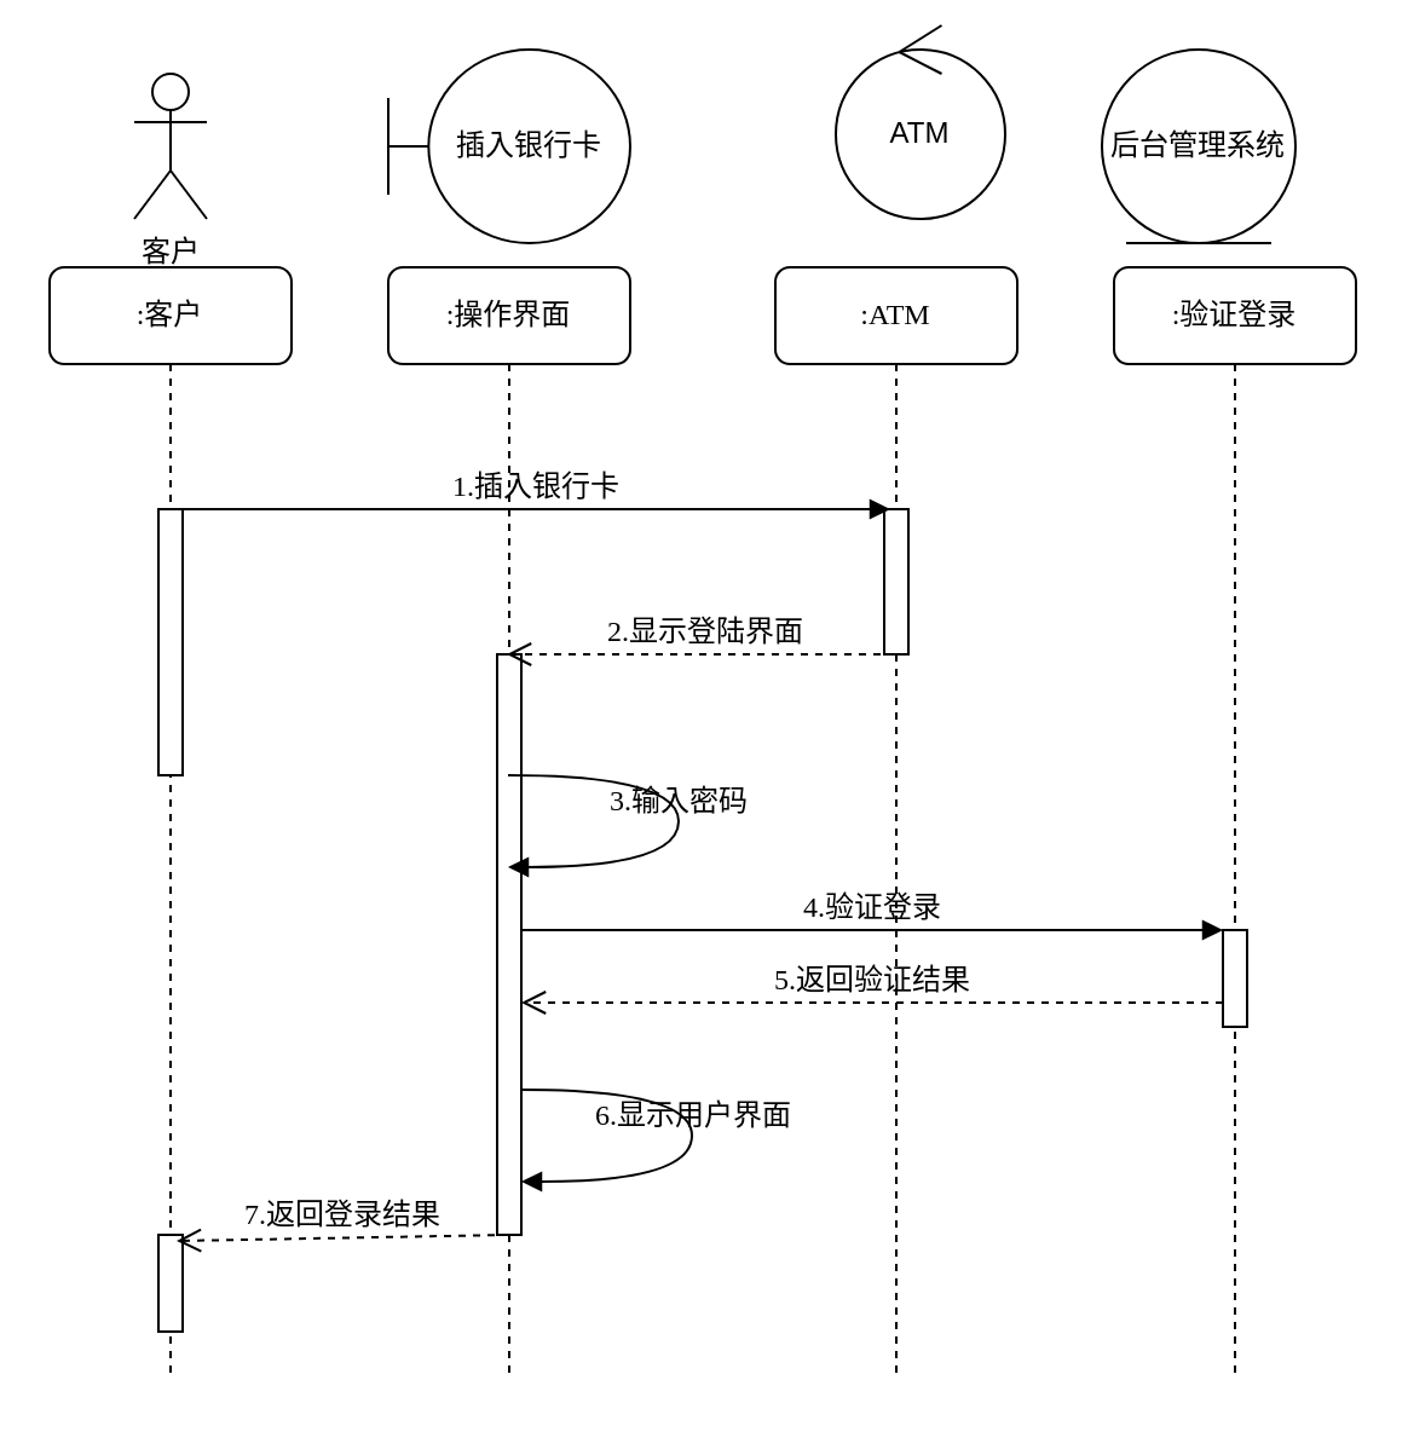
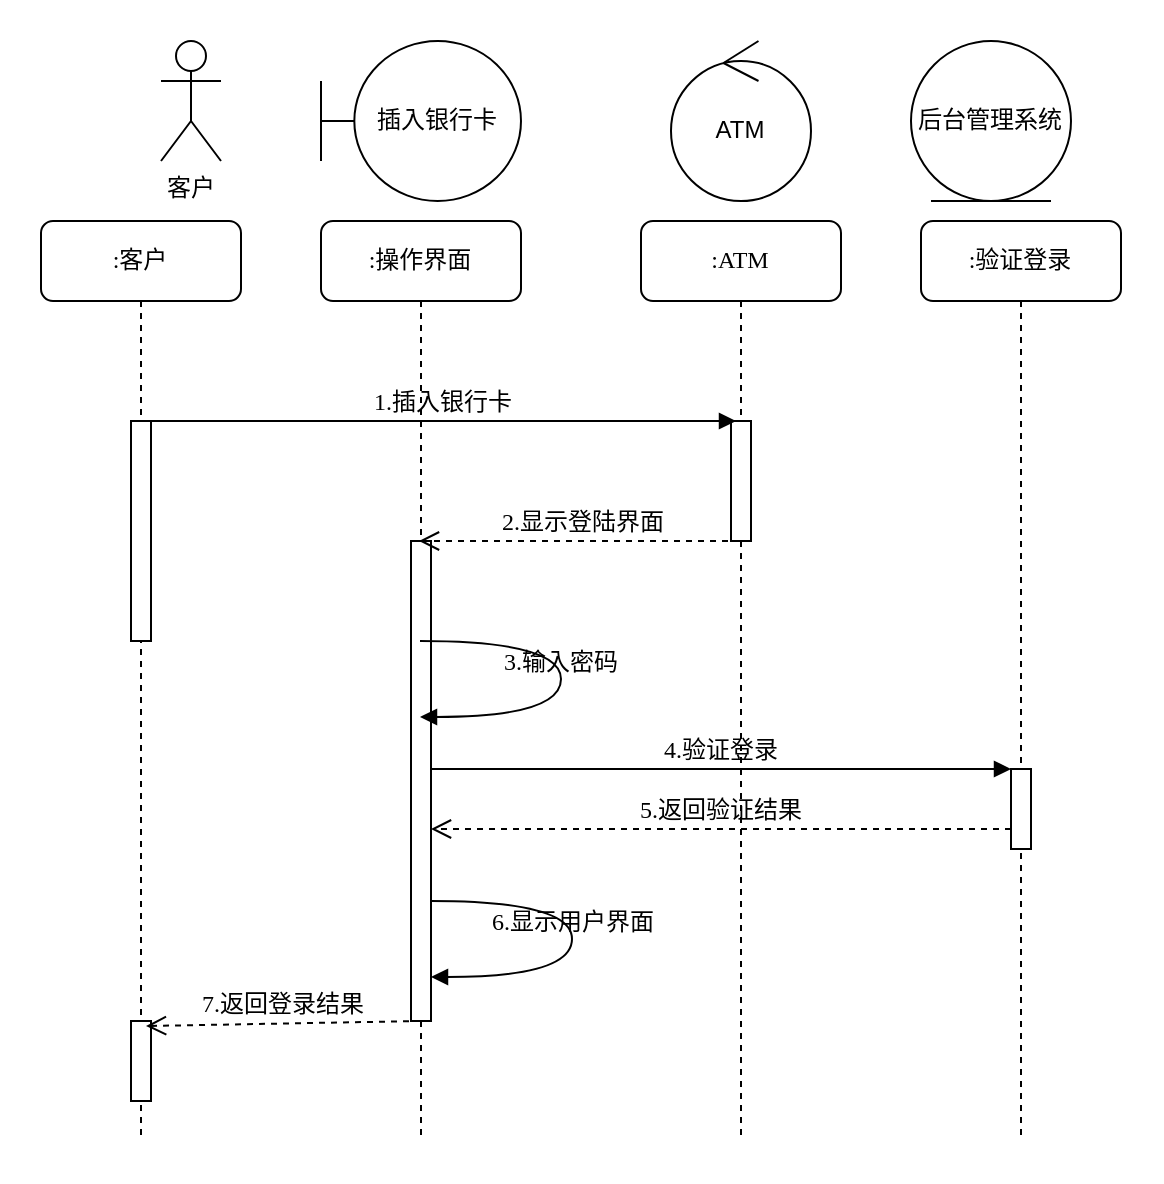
- <mxCell id="19" value="ATM" style="ellipse;shape=umlControl;whiteSpace=wrap;html=1;" parent="1" vertex="1"><mxGeometry x="345" y="10" width="70" height="80" as="geometry" /></mxCell>
+ <mxCell id="19" value="ATM" style="ellipse;shape=umlControl;whiteSpace=wrap;html=1;" parent="1" vertex="1"><mxGeometry x="335" y="20" width="70" height="80" as="geometry" /></mxCell>
- <mxCell id="17" value="客户" style="shape=umlActor;verticalLabelPosition=bottom;verticalAlign=top;html=1;" parent="1" vertex="1"><mxGeometry x="55" y="30" width="30" height="60" as="geometry" /></mxCell>
+ <mxCell id="17" value="客户" style="shape=umlActor;verticalLabelPosition=bottom;verticalAlign=top;html=1;" parent="1" vertex="1"><mxGeometry x="80" y="20" width="30" height="60" as="geometry" /></mxCell>
